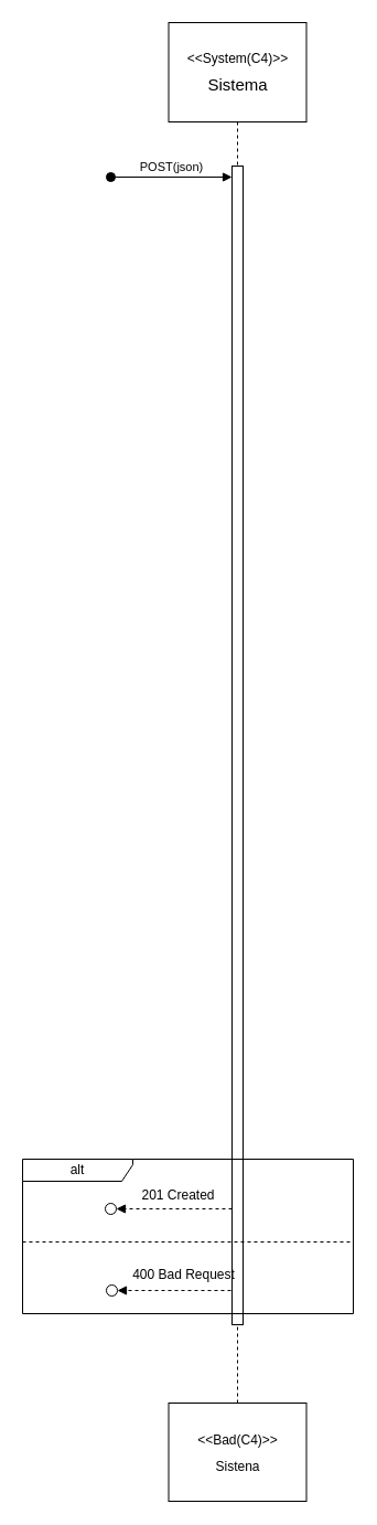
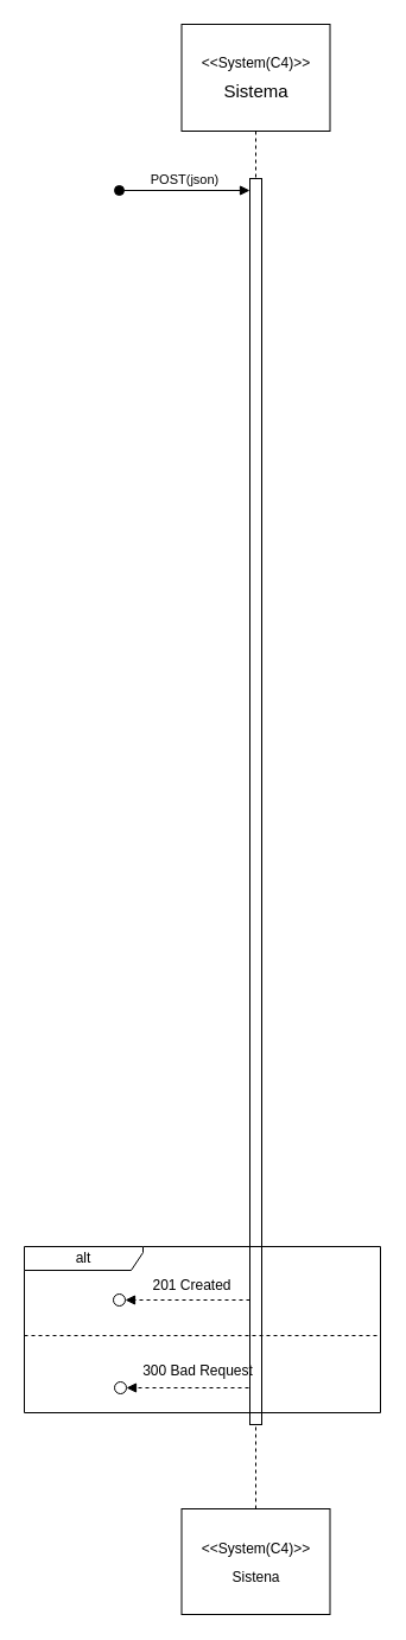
- <mxCell id="11" value="400&amp;nbsp;Bad Request" style="text;html=1;align=center;verticalAlign=middle;resizable=0;points=[];autosize=1;strokeColor=none;fillColor=none;" vertex="1" parent="9"><mxGeometry x="86" y="90" width="120" height="30" as="geometry" /></mxCell>
+ <mxCell id="11" value="300&amp;nbsp;Bad Request" style="text;html=1;align=center;verticalAlign=middle;resizable=0;points=[];autosize=1;strokeColor=none;fillColor=none;" vertex="1" parent="9"><mxGeometry x="86" y="90" width="120" height="30" as="geometry" /></mxCell>
- <mxCell id="8" value="&lt;p style=&quot;line-height: 100%;&quot;&gt;&amp;lt;&amp;lt;Bad(C4)&amp;gt;&amp;gt;&lt;/p&gt;&lt;p style=&quot;line-height: 100%;&quot;&gt;Sistena&lt;br&gt;&lt;/p&gt;" style="shape=umlLifeline;perimeter=lifelinePerimeter;whiteSpace=wrap;html=1;container=1;dropTarget=0;collapsible=0;recursiveResize=0;outlineConnect=0;portConstraint=eastwest;newEdgeStyle={&quot;curved&quot;:0,&quot;rounded&quot;:0};size=90;" vertex="1" parent="1"><mxGeometry x="152.5" y="1271" width="125" height="89" as="geometry" /></mxCell>
+ <mxCell id="8" value="&lt;p style=&quot;line-height: 100%;&quot;&gt;&amp;lt;&amp;lt;System(C4)&amp;gt;&amp;gt;&lt;/p&gt;&lt;p style=&quot;line-height: 100%;&quot;&gt;Sistena&lt;br&gt;&lt;/p&gt;" style="shape=umlLifeline;perimeter=lifelinePerimeter;whiteSpace=wrap;html=1;container=1;dropTarget=0;collapsible=0;recursiveResize=0;outlineConnect=0;portConstraint=eastwest;newEdgeStyle={&quot;curved&quot;:0,&quot;rounded&quot;:0};size=90;" vertex="1" parent="1"><mxGeometry x="152.5" y="1271" width="125" height="89" as="geometry" /></mxCell>
